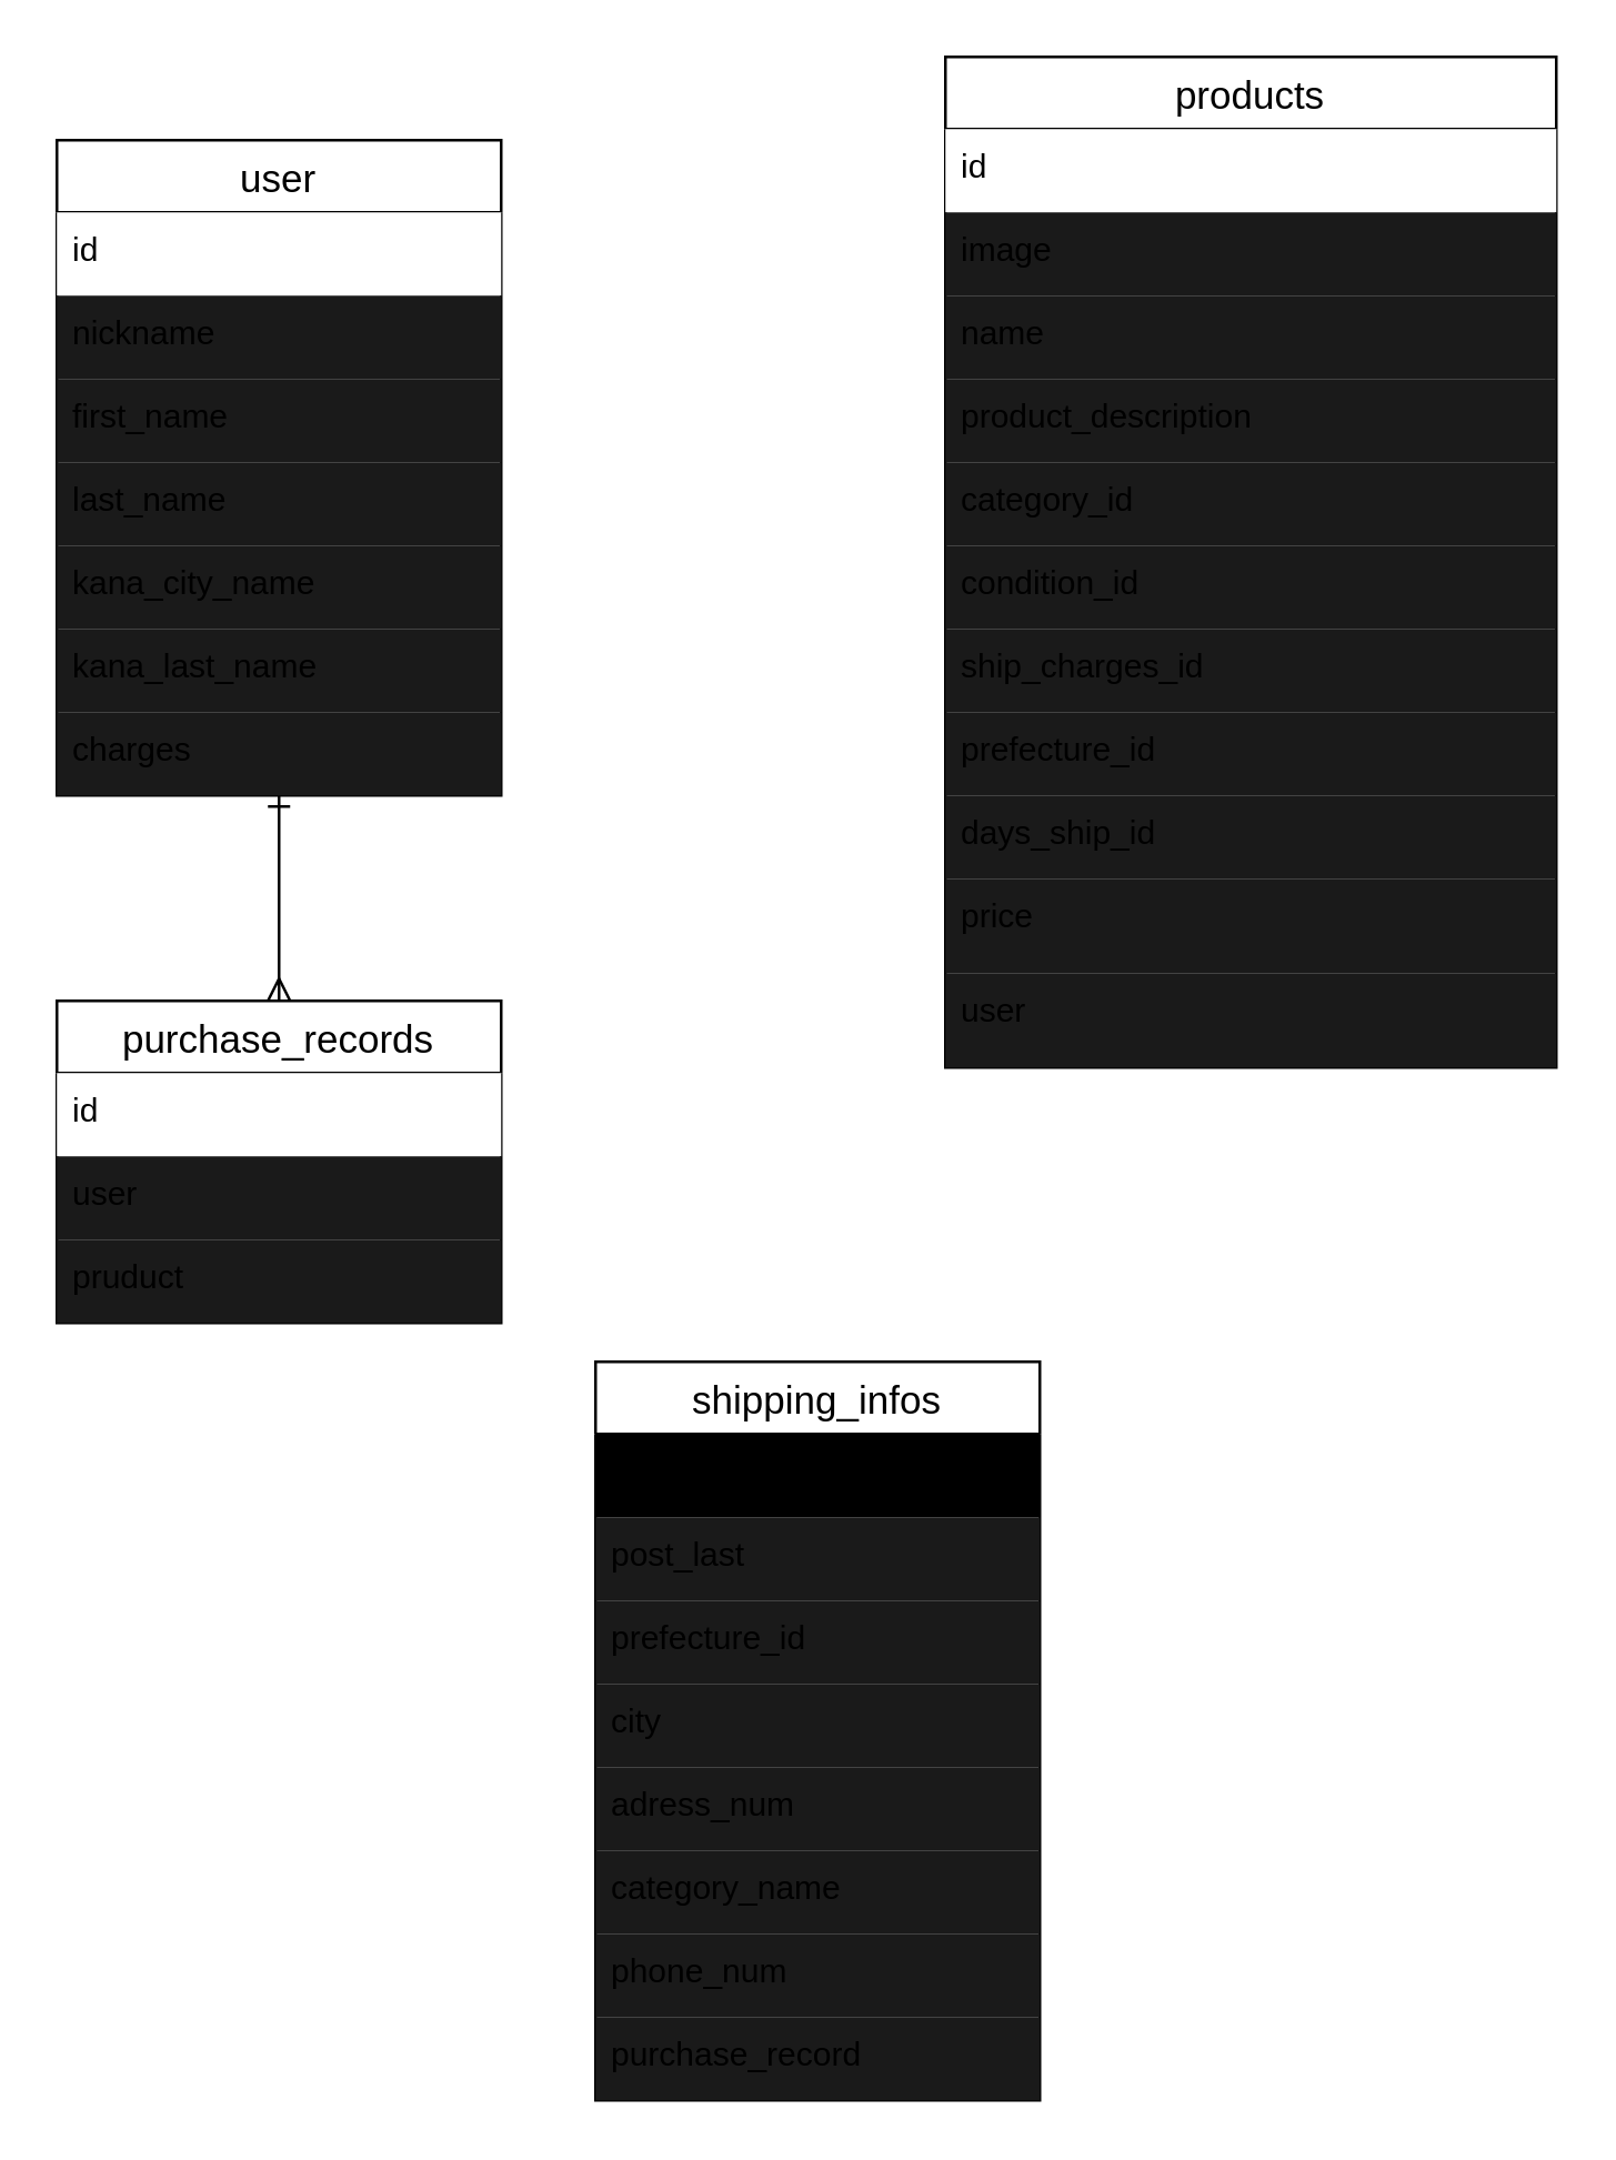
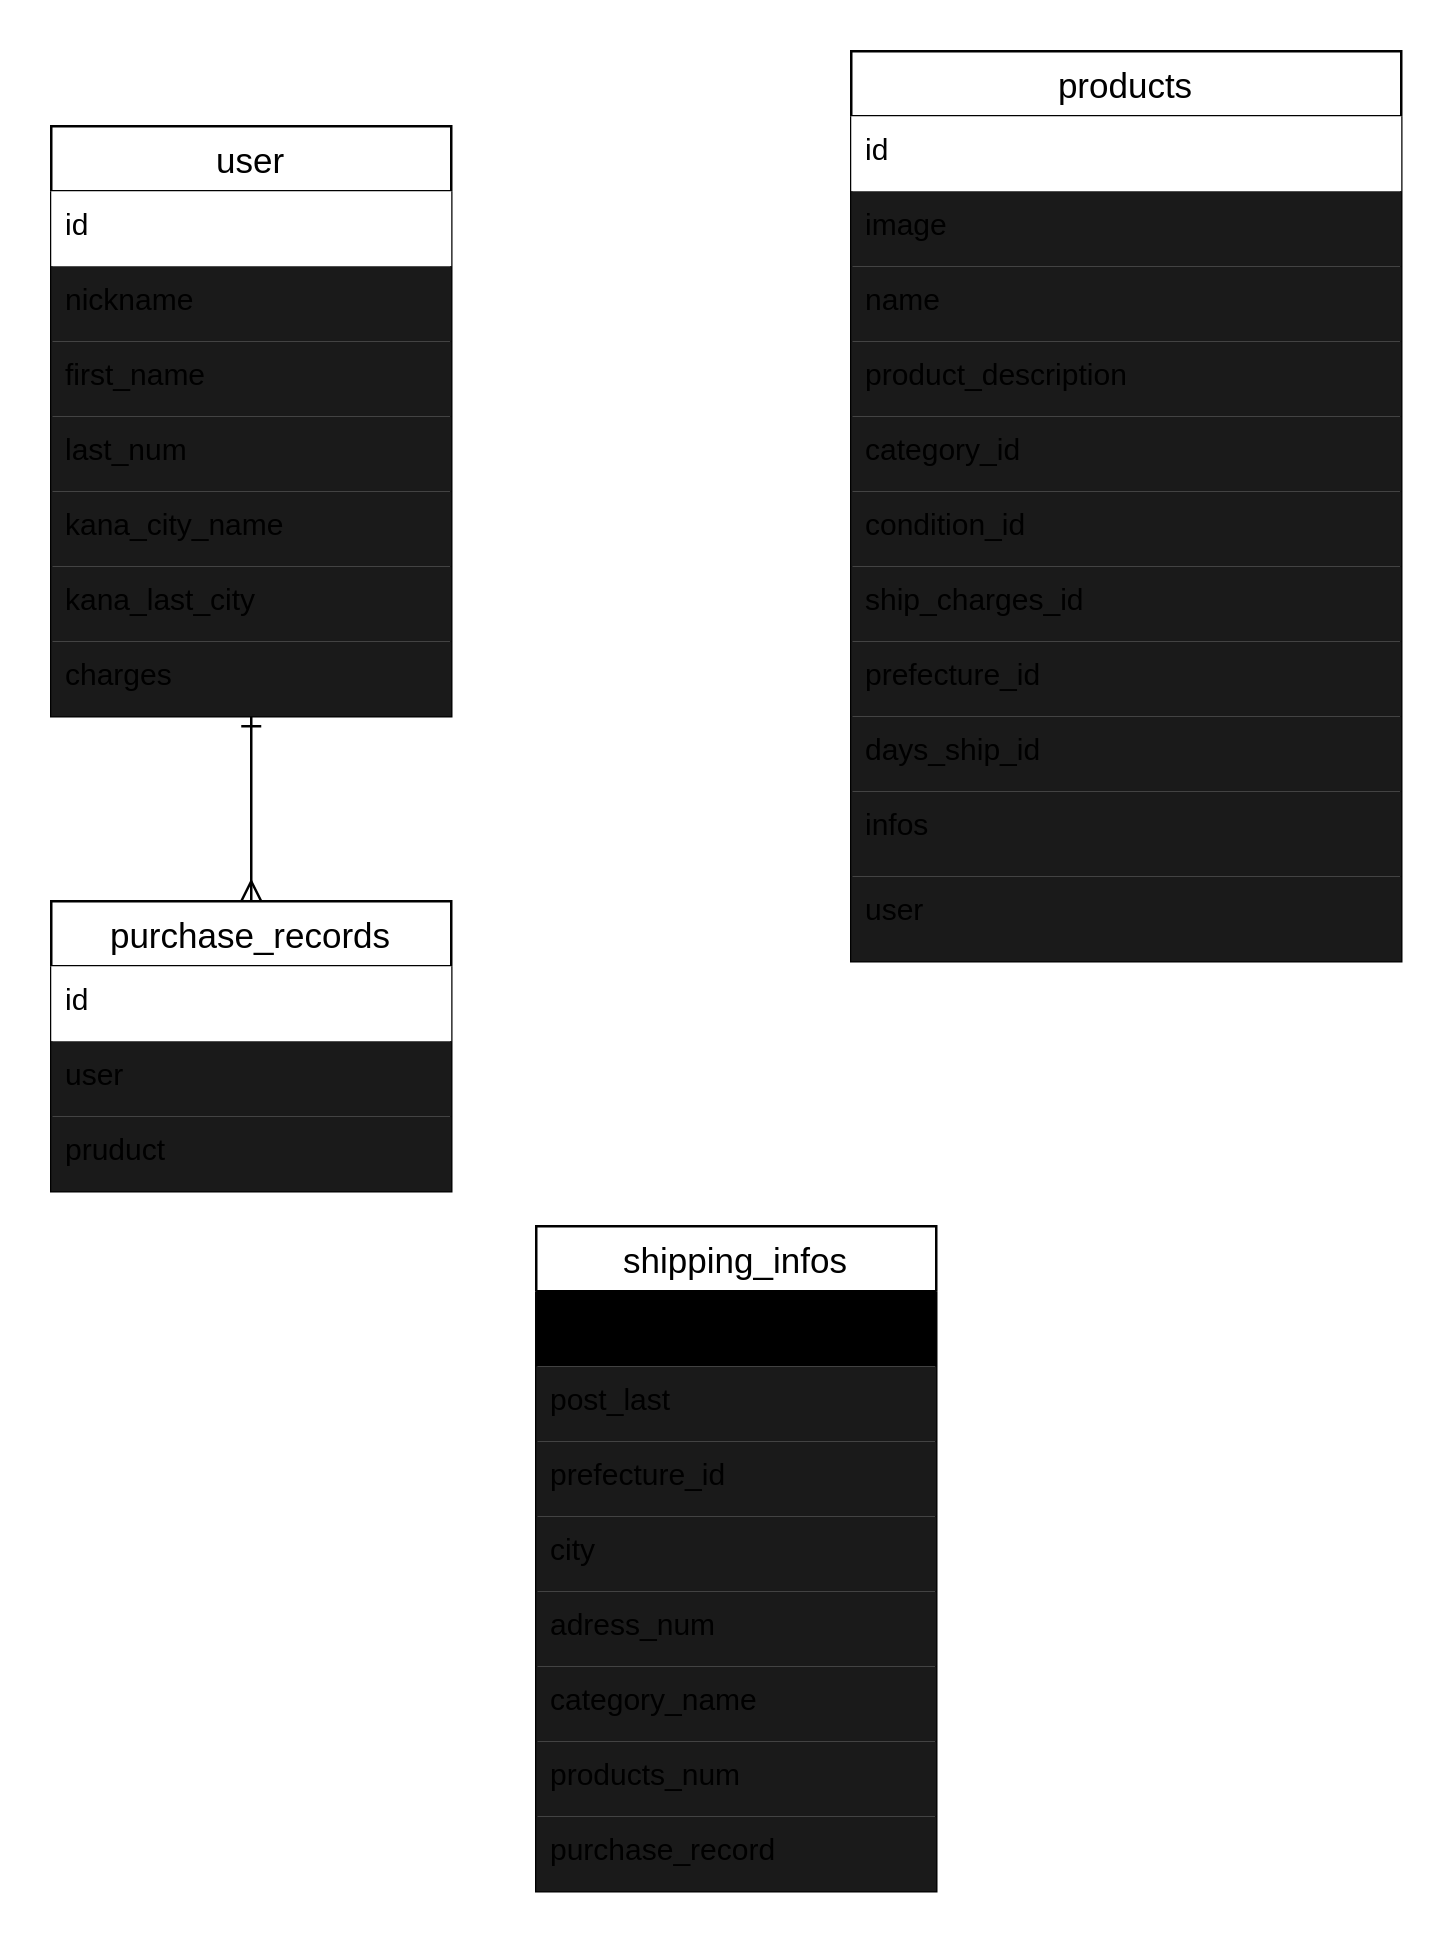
- <mxCell id="7" value="last_name" style="text;strokeColor=none;fillColor=#1A1A1A;spacingLeft=4;spacingRight=4;overflow=hidden;rotatable=0;points=[[0,0.5],[1,0.5]];portConstraint=eastwest;fontSize=12;" parent="3" vertex="1"><mxGeometry y="116" width="160" height="30" as="geometry" /></mxCell>
+ <mxCell id="7" value="last_num" style="text;strokeColor=none;fillColor=#1A1A1A;spacingLeft=4;spacingRight=4;overflow=hidden;rotatable=0;points=[[0,0.5],[1,0.5]];portConstraint=eastwest;fontSize=12;" parent="3" vertex="1"><mxGeometry y="116" width="160" height="30" as="geometry" /></mxCell>
- <mxCell id="9" value="kana_last_name" style="text;strokeColor=none;fillColor=#1A1A1A;spacingLeft=4;spacingRight=4;overflow=hidden;rotatable=0;points=[[0,0.5],[1,0.5]];portConstraint=eastwest;fontSize=12;" vertex="1" parent="3"><mxGeometry y="176" width="160" height="30" as="geometry" /></mxCell>
+ <mxCell id="9" value="kana_last_city" style="text;strokeColor=none;fillColor=#1A1A1A;spacingLeft=4;spacingRight=4;overflow=hidden;rotatable=0;points=[[0,0.5],[1,0.5]];portConstraint=eastwest;fontSize=12;" vertex="1" parent="3"><mxGeometry y="176" width="160" height="30" as="geometry" /></mxCell>
- <mxCell id="21" value="price" style="text;strokeColor=none;fillColor=#1A1A1A;spacingLeft=4;spacingRight=4;overflow=hidden;rotatable=0;points=[[0,0.5],[1,0.5]];portConstraint=eastwest;fontSize=12;" parent="11" vertex="1"><mxGeometry y="296" width="220" height="34" as="geometry" /></mxCell>
+ <mxCell id="21" value="infos" style="text;strokeColor=none;fillColor=#1A1A1A;spacingLeft=4;spacingRight=4;overflow=hidden;rotatable=0;points=[[0,0.5],[1,0.5]];portConstraint=eastwest;fontSize=12;" parent="11" vertex="1"><mxGeometry y="296" width="220" height="34" as="geometry" /></mxCell>
- <mxCell id="30" value="phone_num" style="text;strokeColor=none;fillColor=#1A1A1A;spacingLeft=4;spacingRight=4;overflow=hidden;rotatable=0;points=[[0,0.5],[1,0.5]];portConstraint=eastwest;fontSize=12;" parent="23" vertex="1"><mxGeometry y="206" width="160" height="30" as="geometry" /></mxCell>
+ <mxCell id="30" value="products_num" style="text;strokeColor=none;fillColor=#1A1A1A;spacingLeft=4;spacingRight=4;overflow=hidden;rotatable=0;points=[[0,0.5],[1,0.5]];portConstraint=eastwest;fontSize=12;" parent="23" vertex="1"><mxGeometry y="206" width="160" height="30" as="geometry" /></mxCell>
